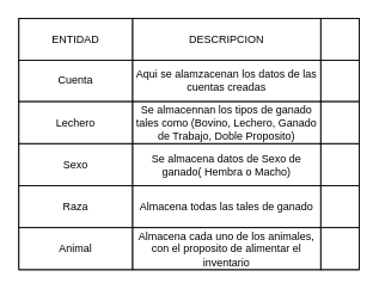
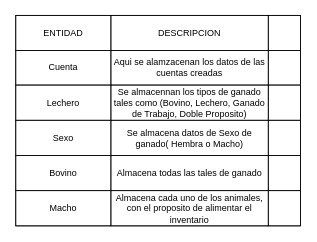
- <mxCell id="20" value="Raza" style="connectable=0;recursiveResize=0;strokeColor=inherit;fillColor=none;align=center;whiteSpace=wrap;html=1;" vertex="1" parent="19"><mxGeometry width="127" height="47" as="geometry"><mxRectangle width="127" height="47" as="alternateBounds" /></mxGeometry></mxCell>
+ <mxCell id="20" value="Bovino" style="connectable=0;recursiveResize=0;strokeColor=inherit;fillColor=none;align=center;whiteSpace=wrap;html=1;" vertex="1" parent="19"><mxGeometry width="127" height="47" as="geometry"><mxRectangle width="127" height="47" as="alternateBounds" /></mxGeometry></mxCell>
- <mxCell id="24" value="Animal" style="connectable=0;recursiveResize=0;strokeColor=inherit;fillColor=none;align=center;whiteSpace=wrap;html=1;" vertex="1" parent="23"><mxGeometry width="127" height="47" as="geometry"><mxRectangle width="127" height="47" as="alternateBounds" /></mxGeometry></mxCell>
+ <mxCell id="24" value="Macho" style="connectable=0;recursiveResize=0;strokeColor=inherit;fillColor=none;align=center;whiteSpace=wrap;html=1;" vertex="1" parent="23"><mxGeometry width="127" height="47" as="geometry"><mxRectangle width="127" height="47" as="alternateBounds" /></mxGeometry></mxCell>
